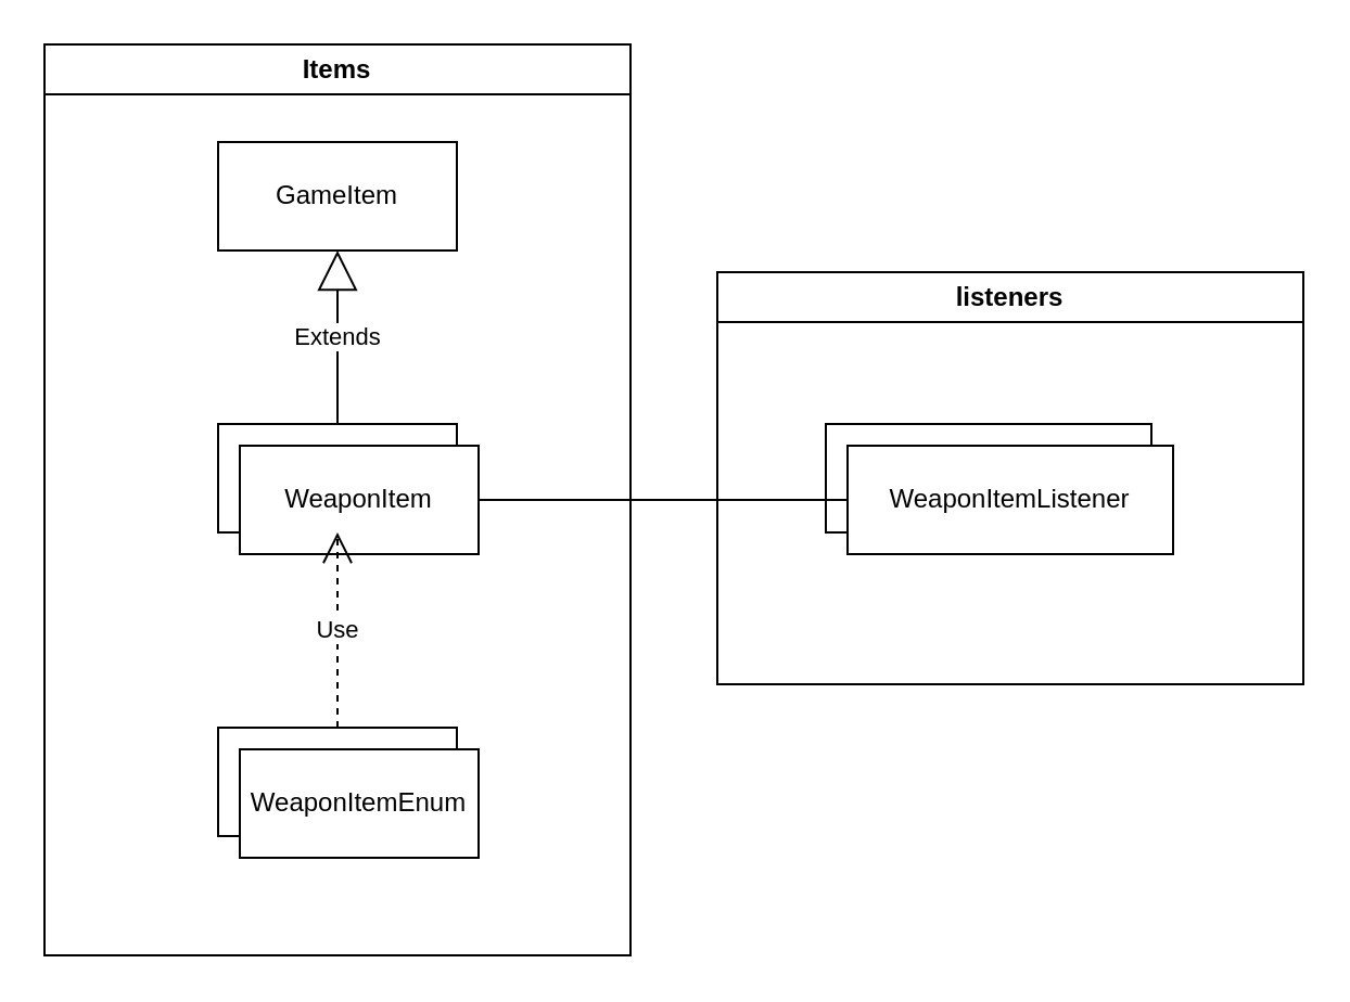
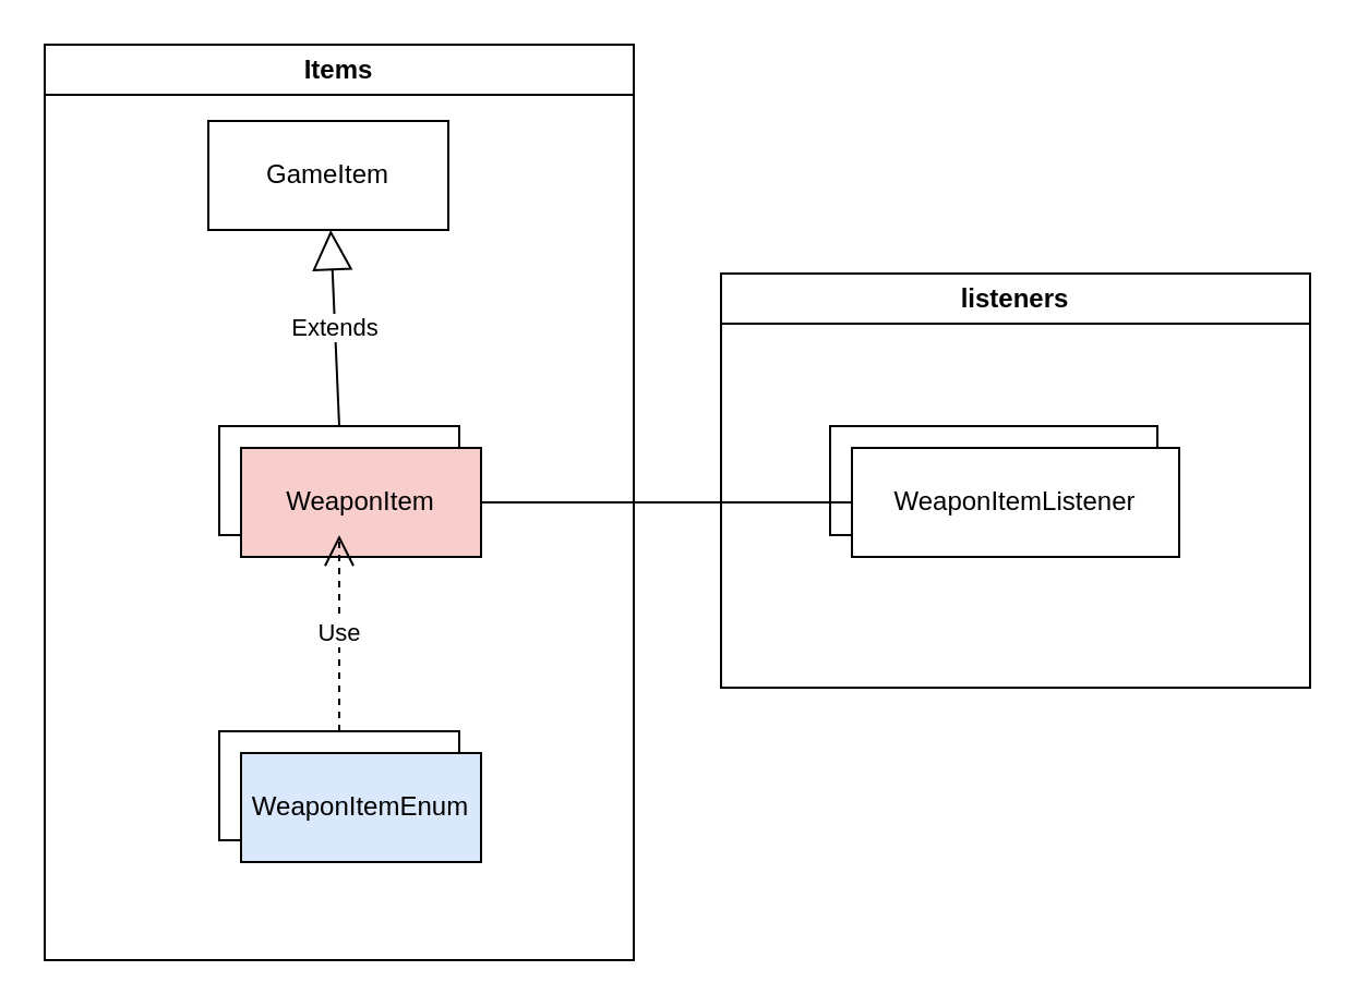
- <mxCell id="2" value="GameItem" style="html=1;whiteSpace=wrap;" vertex="1" parent="1"><mxGeometry x="100" y="65" width="110" height="50" as="geometry" /></mxCell>
+ <mxCell id="2" value="GameItem" style="html=1;whiteSpace=wrap;" vertex="1" parent="1"><mxGeometry x="95" y="55" width="110" height="50" as="geometry" /></mxCell>
- <mxCell id="4" value="WeaponItem" style="html=1;whiteSpace=wrap;" vertex="1" parent="1"><mxGeometry x="110" y="205" width="110" height="50" as="geometry" /></mxCell>
+ <mxCell id="4" value="WeaponItem" style="html=1;whiteSpace=wrap;fillColor=#f8cecc;" vertex="1" parent="1"><mxGeometry x="110" y="205" width="110" height="50" as="geometry" /></mxCell>
- <mxCell id="7" value="WeaponItemEnum" style="html=1;whiteSpace=wrap;" vertex="1" parent="1"><mxGeometry x="110" y="345" width="110" height="50" as="geometry" /></mxCell>
+ <mxCell id="7" value="WeaponItemEnum" style="html=1;whiteSpace=wrap;fillColor=#dae8fc;" vertex="1" parent="1"><mxGeometry x="110" y="345" width="110" height="50" as="geometry" /></mxCell>
